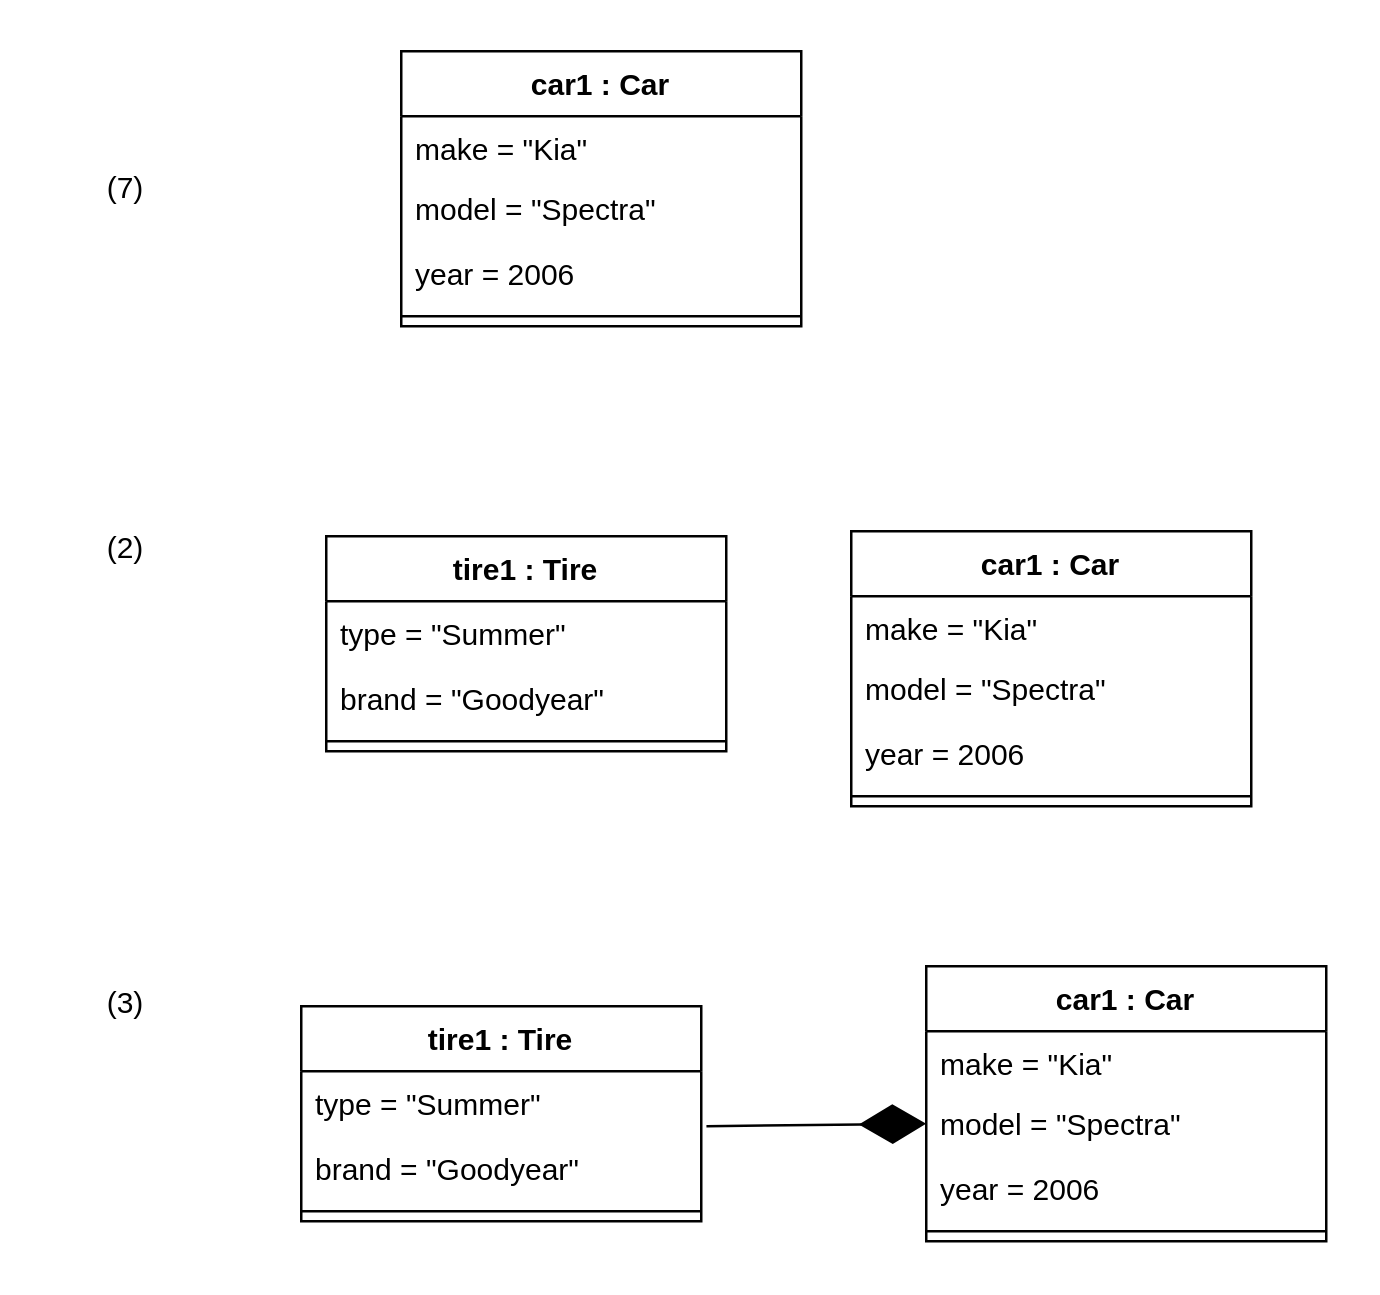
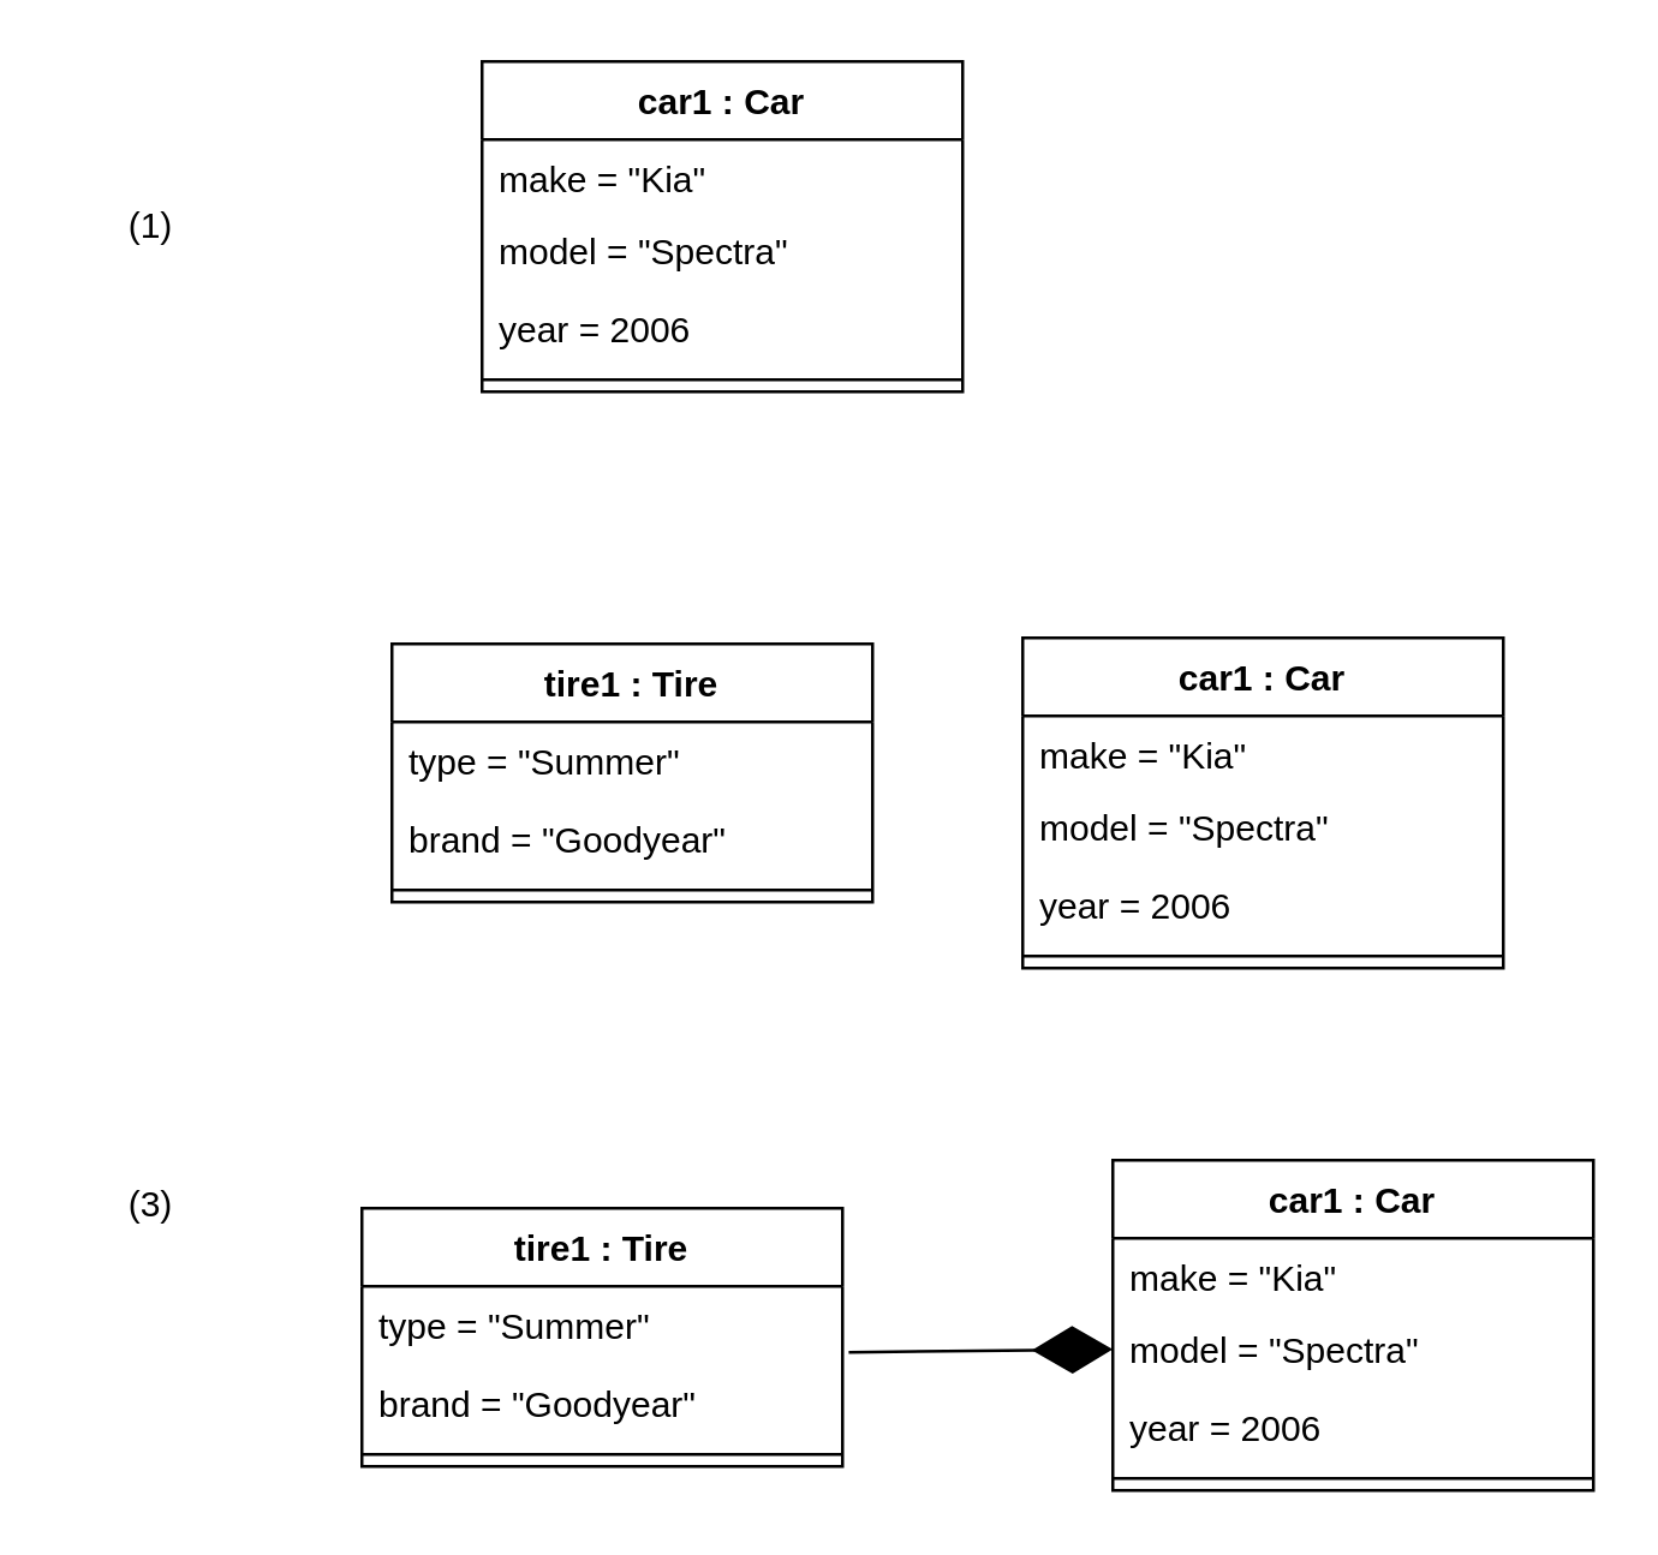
- <mxCell id="12" value="(7)" style="text;html=1;strokeColor=none;fillColor=none;align=center;verticalAlign=middle;whiteSpace=wrap;rounded=0;" vertex="1" parent="1"><mxGeometry x="20" y="60" width="60" height="30" as="geometry" /></mxCell>
+ <mxCell id="12" value="(1)" style="text;html=1;strokeColor=none;fillColor=none;align=center;verticalAlign=middle;whiteSpace=wrap;rounded=0;" vertex="1" parent="1"><mxGeometry x="20" y="60" width="60" height="30" as="geometry" /></mxCell>
- <mxCell id="11" value="(2)" style="text;html=1;strokeColor=none;fillColor=none;align=center;verticalAlign=middle;whiteSpace=wrap;rounded=0;" vertex="1" parent="1"><mxGeometry x="20" y="204" width="60" height="30" as="geometry" /></mxCell>
